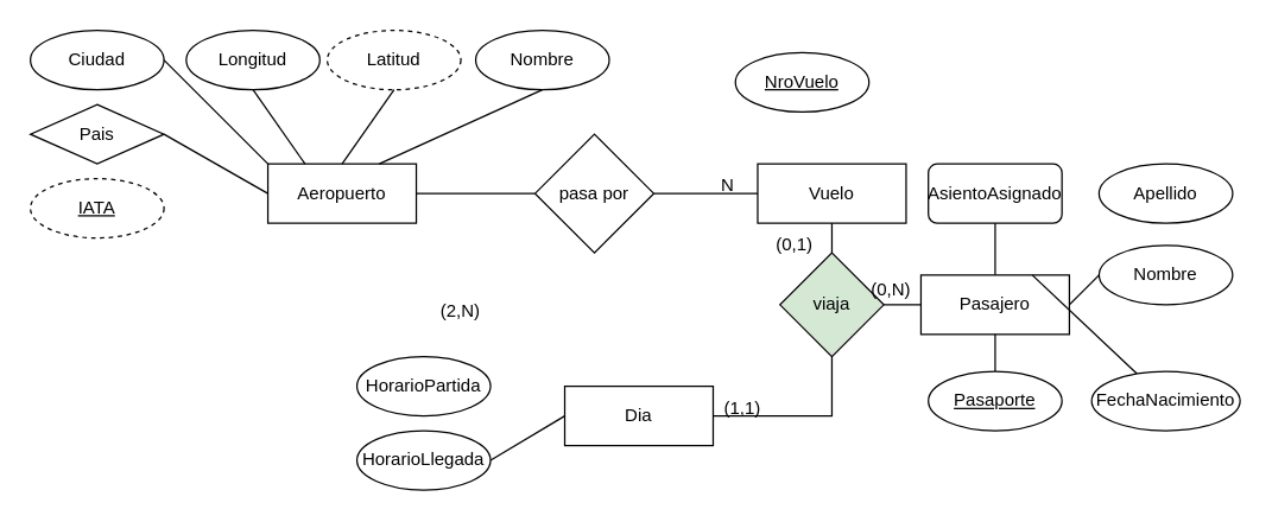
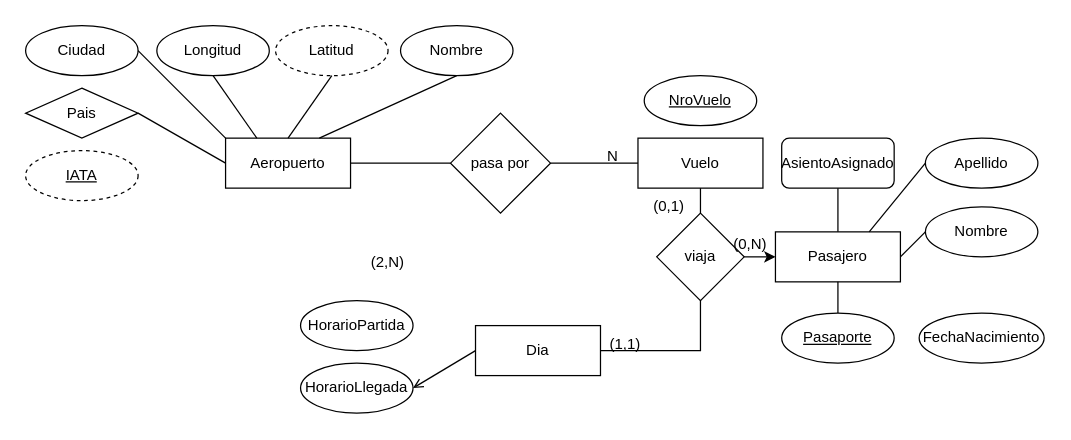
- <mxCell id="16" value="&lt;u&gt;NroVuelo&lt;/u&gt;" style="ellipse;whiteSpace=wrap;html=1;strokeColor=default;fontFamily=Helvetica;fontSize=12;fontColor=default;fillColor=default;" vertex="1" parent="1"><mxGeometry x="495" y="35" width="90" height="40" as="geometry" /></mxCell>
+ <mxCell id="16" value="&lt;u&gt;NroVuelo&lt;/u&gt;" style="ellipse;whiteSpace=wrap;html=1;strokeColor=default;fontFamily=Helvetica;fontSize=12;fontColor=default;fillColor=default;" vertex="1" parent="1"><mxGeometry x="515" y="60" width="90" height="40" as="geometry" /></mxCell>
- <mxCell id="30" value="viaja" style="rhombus;whiteSpace=wrap;html=1;fillColor=#d5e8d4;" vertex="1" parent="1"><mxGeometry x="525" y="170" width="70" height="70" as="geometry" /></mxCell>
+ <mxCell id="30" value="viaja" style="rhombus;whiteSpace=wrap;html=1;" vertex="1" parent="1"><mxGeometry x="525" y="170" width="70" height="70" as="geometry" /></mxCell>
- <mxCell id="39" value="" style="endArrow=none;html=1;rounded=0;fontFamily=Helvetica;fontSize=12;fontColor=default;exitX=1;exitY=0.5;exitDx=0;exitDy=0;entryX=0;entryY=0.5;entryDx=0;entryDy=0;" edge="1" parent="1" source="30" target="3"><mxGeometry width="50" height="50" relative="1" as="geometry"><mxPoint x="350" y="290" as="sourcePoint" /><mxPoint x="400" y="300" as="targetPoint" /></mxGeometry></mxCell>
+ <mxCell id="39" value="" style="endArrow=classic;html=1;rounded=0;fontFamily=Helvetica;fontSize=12;fontColor=default;exitX=1;exitY=0.5;exitDx=0;exitDy=0;entryX=0;entryY=0.5;entryDx=0;entryDy=0;" edge="1" parent="1" source="30" target="3"><mxGeometry width="50" height="50" relative="1" as="geometry"><mxPoint x="350" y="290" as="sourcePoint" /><mxPoint x="400" y="300" as="targetPoint" /></mxGeometry></mxCell>
- <mxCell id="36" value="" style="endArrow=none;html=1;rounded=0;fontFamily=Helvetica;fontSize=12;fontColor=default;exitX=0.75;exitY=0;exitDx=0;exitDy=0;" edge="1" parent="1" source="3" target="22"><mxGeometry width="50" height="50" relative="1" as="geometry"><mxPoint x="450" y="260" as="sourcePoint" /><mxPoint x="495" y="260" as="targetPoint" /></mxGeometry></mxCell>
+ <mxCell id="36" value="" style="endArrow=none;html=1;rounded=0;fontFamily=Helvetica;fontSize=12;fontColor=default;entryX=0;entryY=0.5;entryDx=0;entryDy=0;exitX=0.75;exitY=0;exitDx=0;exitDy=0;" edge="1" parent="1" source="3" target="20"><mxGeometry width="50" height="50" relative="1" as="geometry"><mxPoint x="450" y="260" as="sourcePoint" /><mxPoint x="495" y="260" as="targetPoint" /></mxGeometry></mxCell>
- <mxCell id="38" value="" style="endArrow=none;html=1;rounded=0;fontFamily=Helvetica;fontSize=12;fontColor=default;exitX=0;exitY=0.5;exitDx=0;exitDy=0;entryX=1;entryY=0.5;entryDx=0;entryDy=0;" edge="1" parent="1" source="28" target="18"><mxGeometry width="50" height="50" relative="1" as="geometry"><mxPoint x="340" y="280" as="sourcePoint" /><mxPoint x="390" y="290" as="targetPoint" /></mxGeometry></mxCell>
+ <mxCell id="38" value="" style="endArrow=open;html=1;rounded=0;fontFamily=Helvetica;fontSize=12;fontColor=default;exitX=0;exitY=0.5;exitDx=0;exitDy=0;entryX=1;entryY=0.5;entryDx=0;entryDy=0;" edge="1" parent="1" source="28" target="18"><mxGeometry width="50" height="50" relative="1" as="geometry"><mxPoint x="340" y="280" as="sourcePoint" /><mxPoint x="390" y="290" as="targetPoint" /></mxGeometry></mxCell>
